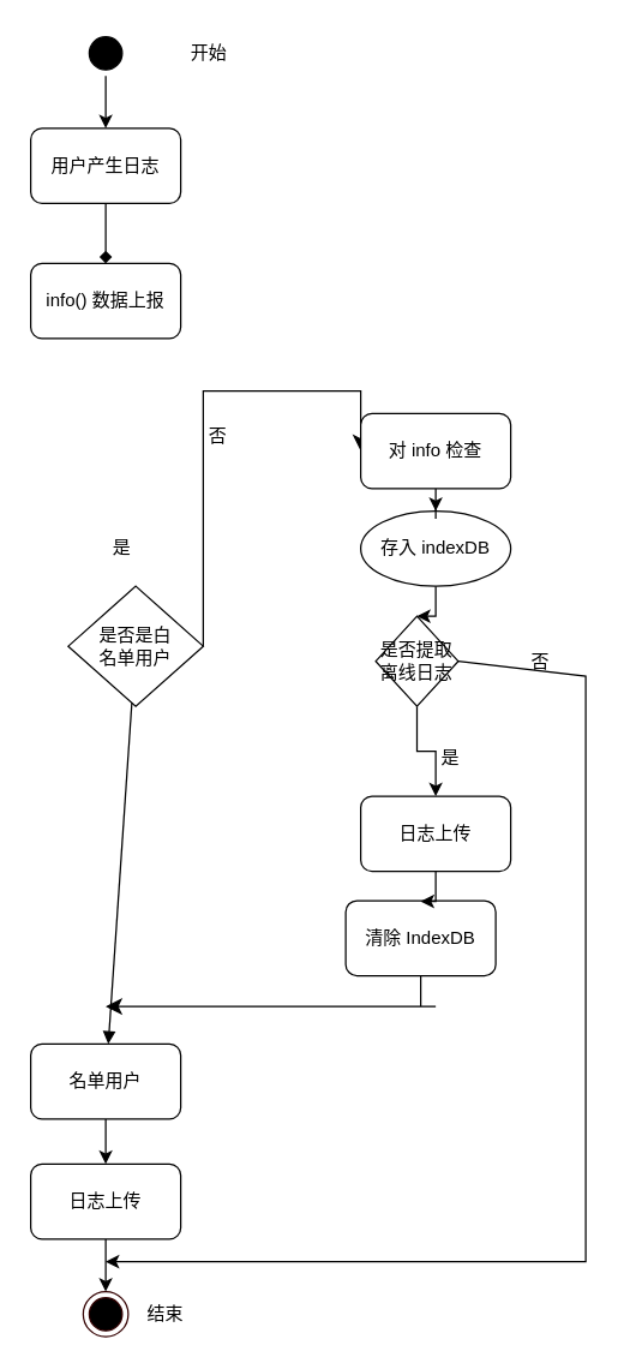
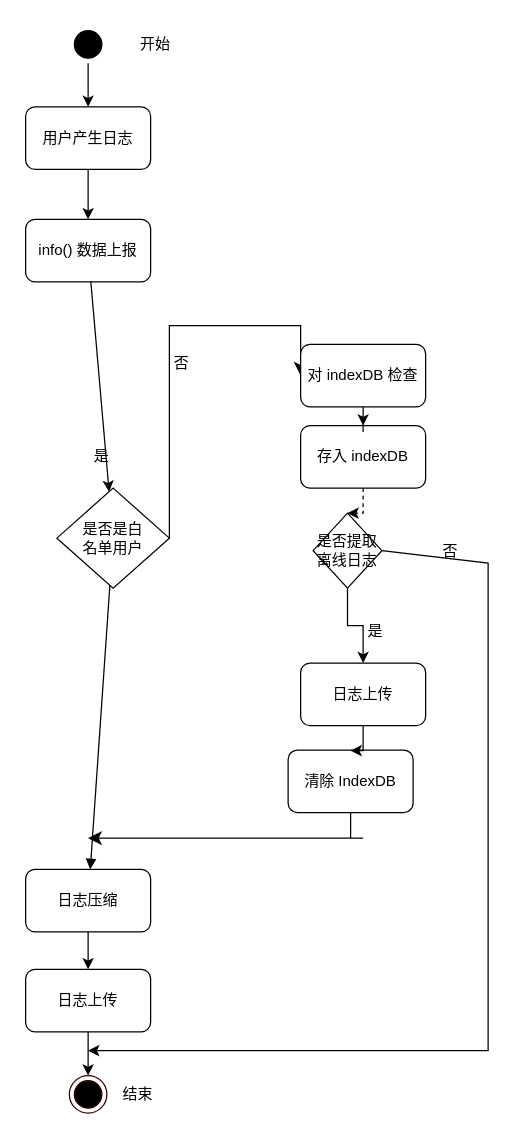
- <mxCell id="24" value="开始" style="text;html=1;strokeColor=none;fillColor=none;align=center;verticalAlign=middle;whiteSpace=wrap;rounded=0;" parent="1" vertex="1"><mxGeometry x="109" y="20" width="60" height="30" as="geometry" /></mxCell>
+ <mxCell id="24" value="开始" style="text;html=1;strokeColor=none;fillColor=none;align=center;verticalAlign=middle;whiteSpace=wrap;rounded=0;" parent="1" vertex="1"><mxGeometry x="94" y="20" width="60" height="30" as="geometry" /></mxCell>
- <mxCell id="8" value="" style="endArrow=diamond;html=1;rounded=0;" parent="1" source="2" target="3" edge="1"><mxGeometry width="50" height="50" relative="1" as="geometry"><mxPoint x="50" y="390" as="sourcePoint" /><mxPoint x="100" y="340" as="targetPoint" /></mxGeometry></mxCell>
+ <mxCell id="8" value="" style="endArrow=classic;html=1;rounded=0;" parent="1" source="2" target="3" edge="1"><mxGeometry width="50" height="50" relative="1" as="geometry"><mxPoint x="50" y="390" as="sourcePoint" /><mxPoint x="100" y="340" as="targetPoint" /></mxGeometry></mxCell>
- <mxCell id="18" value="对 info 检查" style="rounded=1;whiteSpace=wrap;html=1;" parent="1" vertex="1"><mxGeometry x="240" y="275" width="100" height="50" as="geometry" /></mxCell>
+ <mxCell id="18" value="对 indexDB 检查" style="rounded=1;whiteSpace=wrap;html=1;" parent="1" vertex="1"><mxGeometry x="240" y="275" width="100" height="50" as="geometry" /></mxCell>
+ <mxCell id="9" value="" style="endArrow=classic;html=1;rounded=0;" parent="1" source="3" target="4" edge="1"><mxGeometry width="50" height="50" relative="1" as="geometry"><mxPoint x="250" y="330" as="sourcePoint" /><mxPoint x="300" y="280" as="targetPoint" /></mxGeometry></mxCell>
- <mxCell id="7" value="存入 indexDB" style="ellipse;whiteSpace=wrap;html=1;" parent="1" vertex="1"><mxGeometry x="240" y="340" width="100" height="50" as="geometry" /></mxCell>
+ <mxCell id="7" value="存入 indexDB" style="rounded=1;whiteSpace=wrap;html=1;" parent="1" vertex="1"><mxGeometry x="240" y="340" width="100" height="50" as="geometry" /></mxCell>
- <mxCell id="6" value="" style="edgeStyle=orthogonalEdgeStyle;rounded=0;orthogonalLoop=1;jettySize=auto;html=1;" parent="1" source="7" target="27" edge="1"><mxGeometry relative="1" as="geometry"><mxPoint x="290" y="435" as="targetPoint" /></mxGeometry></mxCell>
+ <mxCell id="6" value="" style="edgeStyle=orthogonalEdgeStyle;rounded=0;orthogonalLoop=1;jettySize=auto;html=1;dashed=1;" parent="1" source="7" target="27" edge="1"><mxGeometry relative="1" as="geometry"><mxPoint x="290" y="435" as="targetPoint" /></mxGeometry></mxCell>
- <mxCell id="11" value="名单用户" style="rounded=1;whiteSpace=wrap;html=1;" parent="1" vertex="1"><mxGeometry x="20" y="695" width="100" height="50" as="geometry" /></mxCell>
+ <mxCell id="11" value="日志压缩" style="rounded=1;whiteSpace=wrap;html=1;" parent="1" vertex="1"><mxGeometry x="20" y="695" width="100" height="50" as="geometry" /></mxCell>
